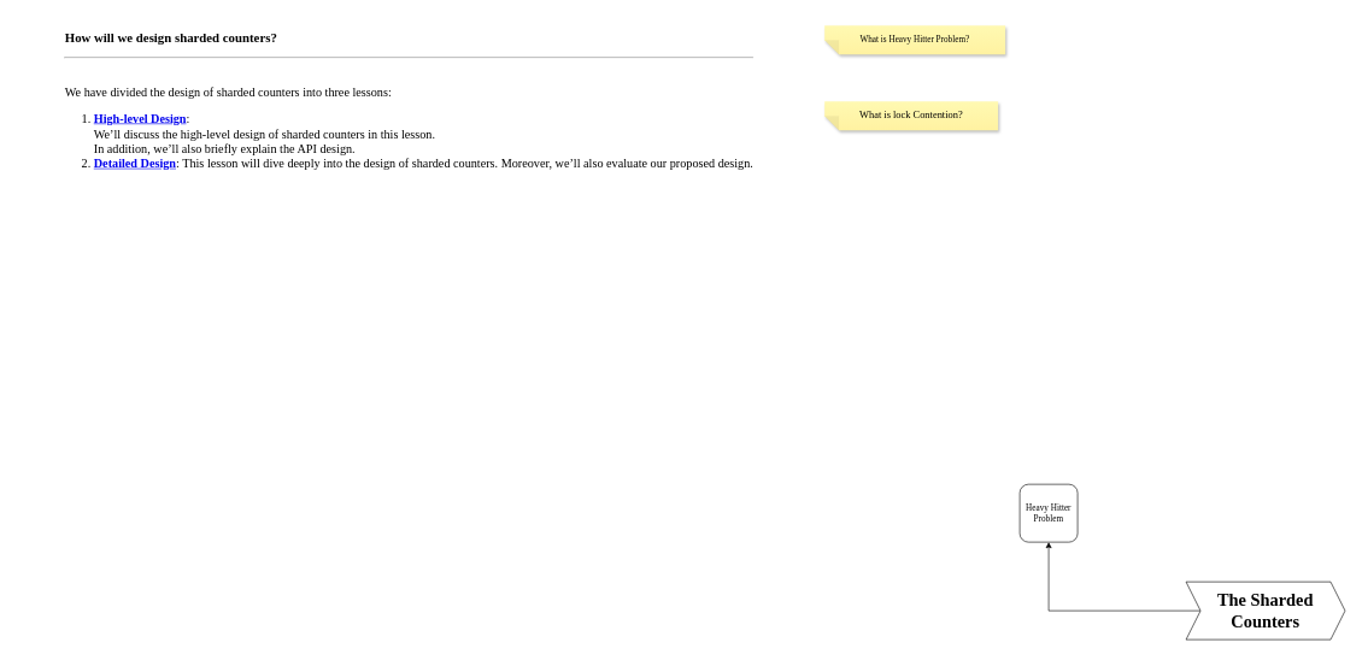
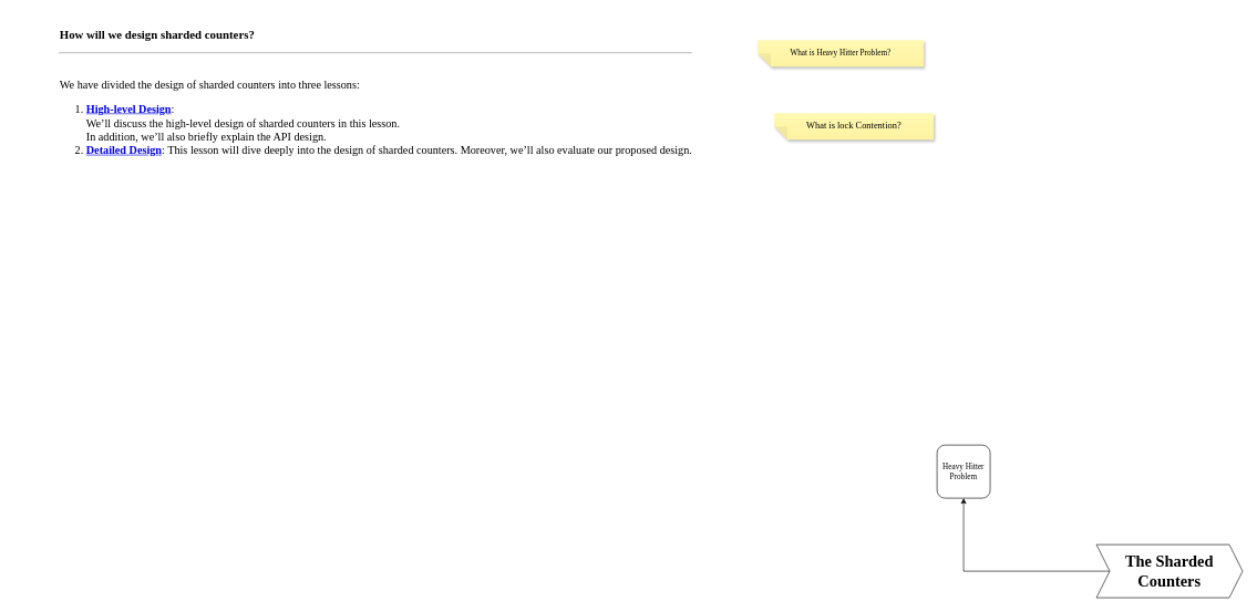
- <mxCell id="6" value="What is Heavy Hitter Problem?&lt;br&gt;" style="shape=note;backgroundOutline=1;fontColor=#000000;darkOpacity=0.05;fillColor=#FFF9B2;strokeColor=none;fillStyle=solid;direction=west;gradientDirection=north;gradientColor=#FFF2A1;shadow=1;size=20;pointerEvents=1;hachureGap=4;align=center;verticalAlign=middle;fontFamily=Comic Sans MS;fontSize=12;labelBackgroundColor=none;labelBorderColor=none;html=1;whiteSpace=wrap;horizontal=1;" vertex="1" parent="1"><mxGeometry x="1140" y="35" width="250" height="40" as="geometry" /></mxCell>
+ <mxCell id="6" value="What is Heavy Hitter Problem?&lt;br&gt;" style="shape=note;backgroundOutline=1;fontColor=#000000;darkOpacity=0.05;fillColor=#FFF9B2;strokeColor=none;fillStyle=solid;direction=west;gradientDirection=north;gradientColor=#FFF2A1;shadow=1;size=20;pointerEvents=1;hachureGap=4;align=center;verticalAlign=middle;fontFamily=Comic Sans MS;fontSize=12;labelBackgroundColor=none;labelBorderColor=none;html=1;whiteSpace=wrap;horizontal=1;" vertex="1" parent="1"><mxGeometry x="1140" y="60" width="250" height="40" as="geometry" /></mxCell>
- <mxCell id="7" value="&lt;font style=&quot;font-size: 14px;&quot;&gt;What is lock Contention?&lt;br&gt;&lt;/font&gt;" style="shape=note;whiteSpace=wrap;html=1;backgroundOutline=1;fontColor=#000000;darkOpacity=0.05;fillColor=#FFF9B2;strokeColor=none;fillStyle=solid;direction=west;gradientDirection=north;gradientColor=#FFF2A1;shadow=1;size=20;pointerEvents=1;hachureGap=4;align=center;verticalAlign=middle;fontFamily=Architects Daughter;fontSource=https%3A%2F%2Ffonts.googleapis.com%2Fcss%3Ffamily%3DArchitects%2BDaughter;fontSize=12;labelBackgroundColor=none;" vertex="1" parent="1"><mxGeometry x="1140" y="140" width="240" height="40" as="geometry" /></mxCell>
+ <mxCell id="7" value="&lt;font style=&quot;font-size: 14px;&quot;&gt;What is lock Contention?&lt;br&gt;&lt;/font&gt;" style="shape=note;whiteSpace=wrap;html=1;backgroundOutline=1;fontColor=#000000;darkOpacity=0.05;fillColor=#FFF9B2;strokeColor=none;fillStyle=solid;direction=west;gradientDirection=north;gradientColor=#FFF2A1;shadow=1;size=20;pointerEvents=1;hachureGap=4;align=center;verticalAlign=middle;fontFamily=Architects Daughter;fontSource=https%3A%2F%2Ffonts.googleapis.com%2Fcss%3Ffamily%3DArchitects%2BDaughter;fontSize=12;labelBackgroundColor=none;" vertex="1" parent="1"><mxGeometry x="1165" y="170" width="240" height="40" as="geometry" /></mxCell>
- <mxCell id="3" value="&lt;h1 id=&quot;page-title&quot; class=&quot;mb-2 mt-14 text-left text-gray-L800 dark:text-gray-D200 heading-one tracking-tight&quot;&gt;The Sharded Counters&lt;/h1&gt;" style="shape=step;perimeter=stepPerimeter;whiteSpace=wrap;html=1;fixedSize=1;hachureGap=4;fontFamily=Architects Daughter;fontSource=https%3A%2F%2Ffonts.googleapis.com%2Fcss%3Ffamily%3DArchitects%2BDaughter;" vertex="1" parent="1"><mxGeometry x="1640" y="805" width="220" height="80" as="geometry" /></mxCell>
+ <mxCell id="3" value="&lt;h1 id=&quot;page-title&quot; class=&quot;mb-2 mt-14 text-left text-gray-L800 dark:text-gray-D200 heading-one tracking-tight&quot;&gt;The Sharded Counters&lt;/h1&gt;" style="shape=step;perimeter=stepPerimeter;whiteSpace=wrap;html=1;fixedSize=1;hachureGap=4;fontFamily=Architects Daughter;fontSource=https%3A%2F%2Ffonts.googleapis.com%2Fcss%3Ffamily%3DArchitects%2BDaughter;" vertex="1" parent="1"><mxGeometry x="1650" y="820" width="220" height="80" as="geometry" /></mxCell>
